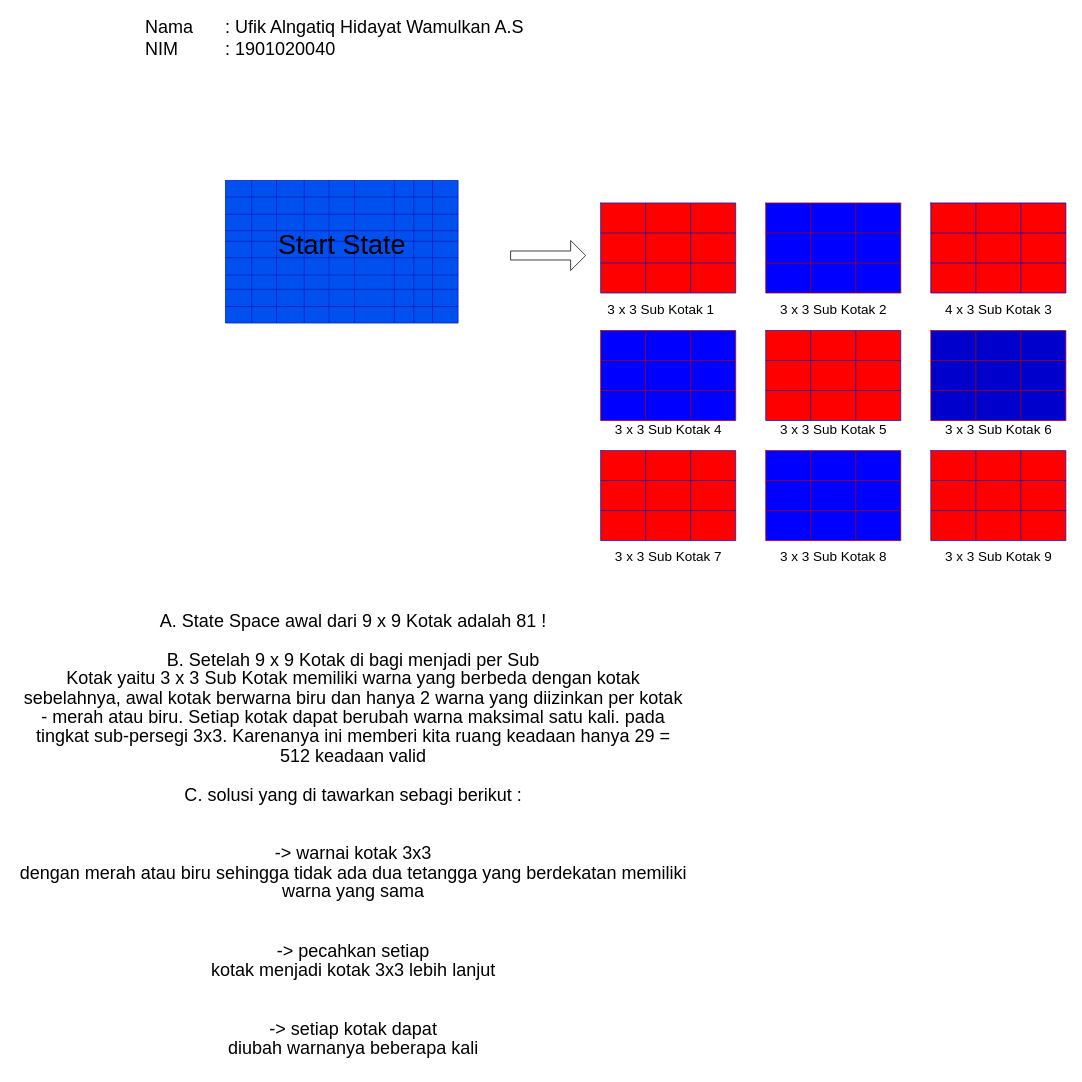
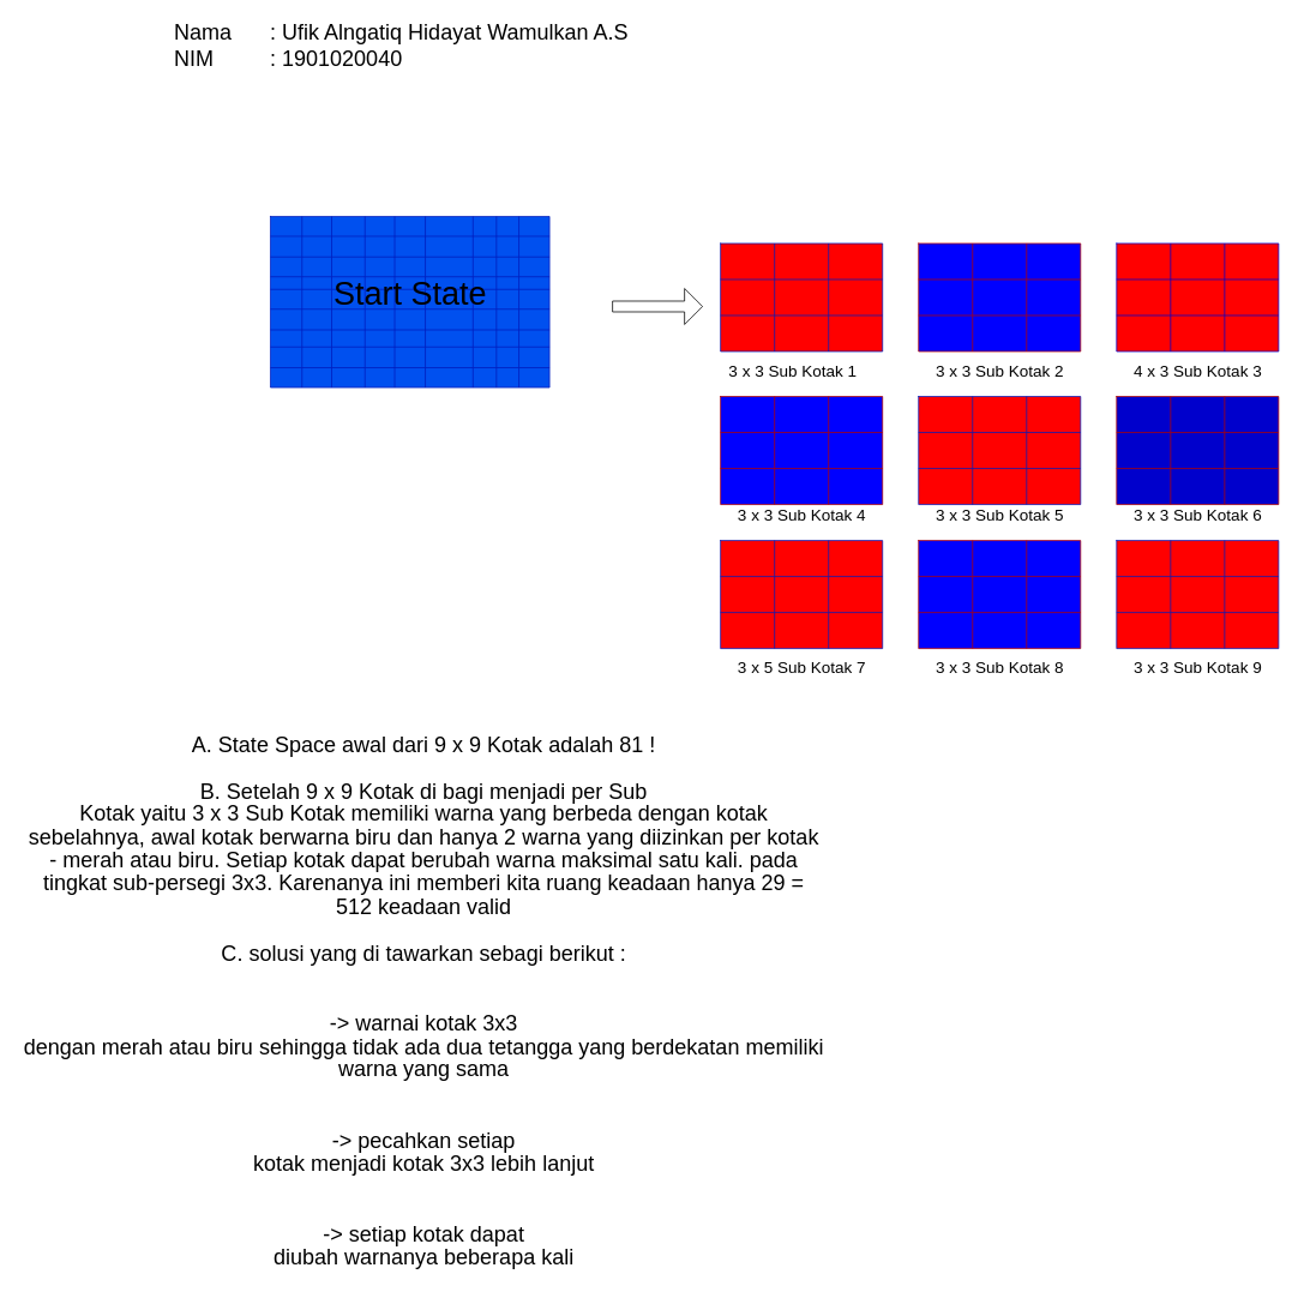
- <mxCell id="218" value="&lt;font style=&quot;font-size: 18px&quot;&gt;3 x 3 Sub Kotak 7&lt;/font&gt;" style="text;html=1;align=center;verticalAlign=middle;resizable=0;points=[];autosize=1;strokeColor=none;fillColor=none;fontSize=36;" vertex="1" parent="1"><mxGeometry x="810" y="710" width="160" height="50" as="geometry" /></mxCell>
+ <mxCell id="218" value="&lt;font style=&quot;font-size: 18px&quot;&gt;3 x 5 Sub Kotak 7&lt;/font&gt;" style="text;html=1;align=center;verticalAlign=middle;resizable=0;points=[];autosize=1;strokeColor=none;fillColor=none;fontSize=36;" vertex="1" parent="1"><mxGeometry x="810" y="710" width="160" height="50" as="geometry" /></mxCell>
